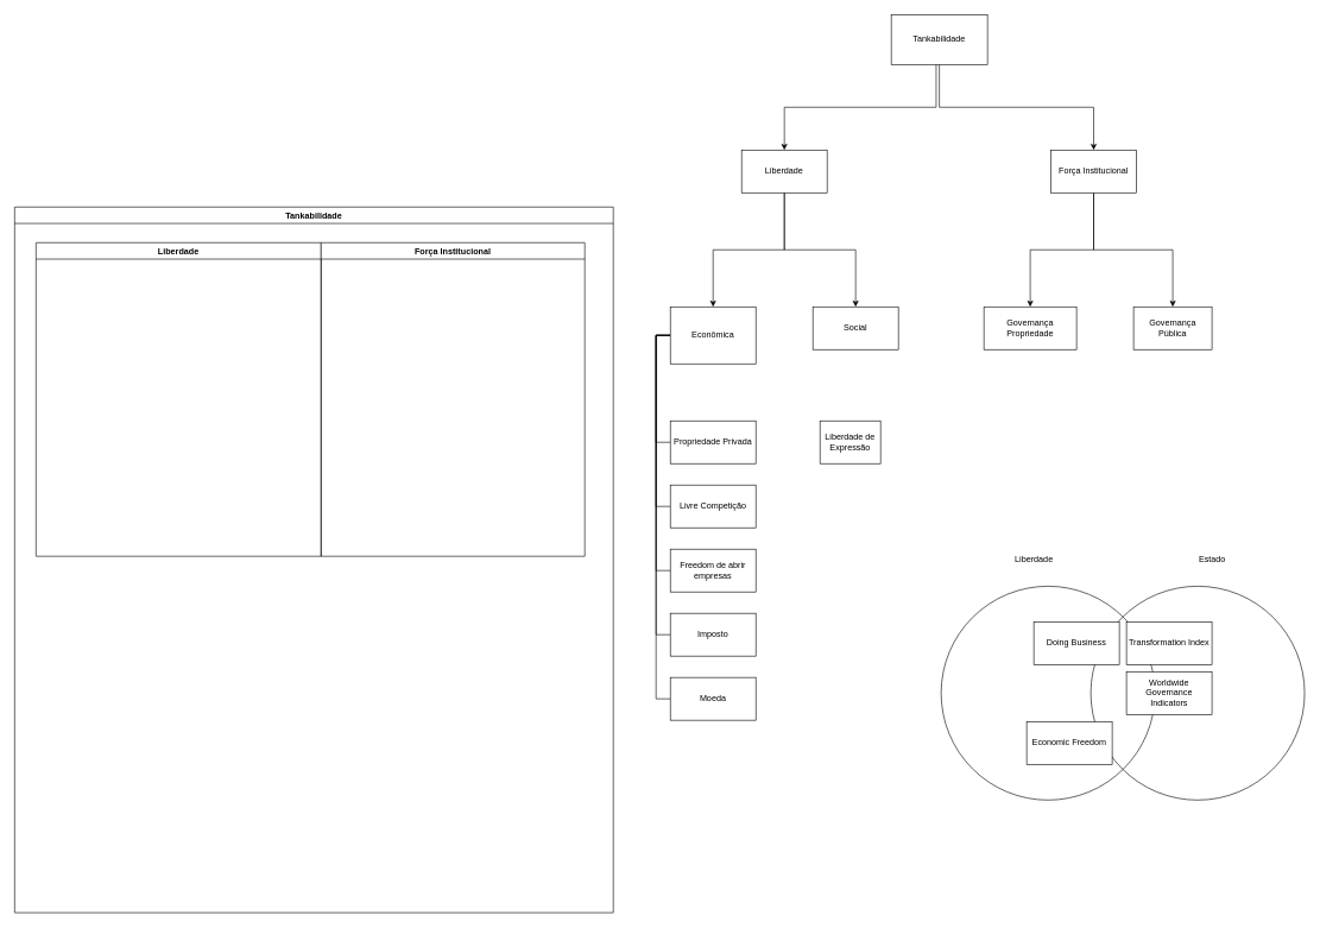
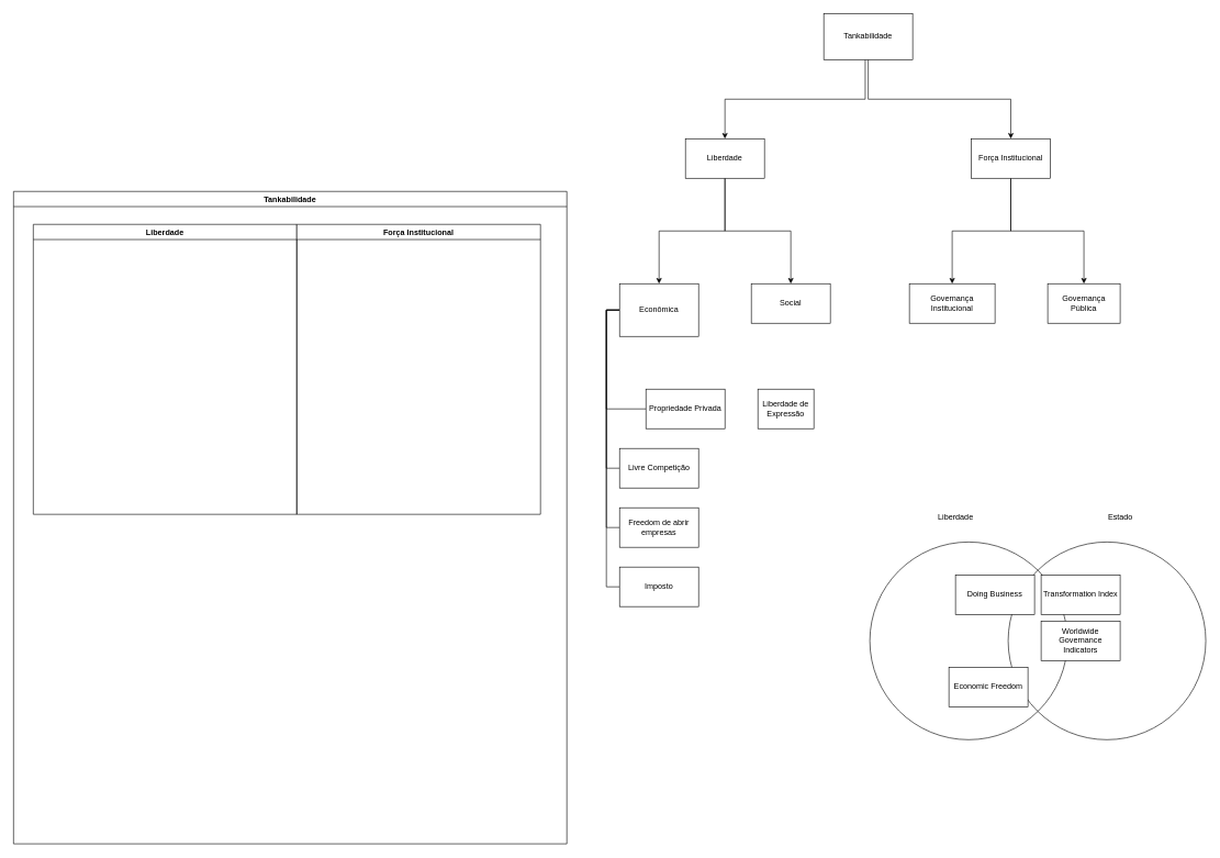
- <mxCell id="18" value="Governança Propriedade" style="rounded=0;whiteSpace=wrap;html=1;" parent="1" vertex="1"><mxGeometry x="1380" y="430" width="130" height="60" as="geometry" /></mxCell>
+ <mxCell id="18" value="Governança Institucional" style="rounded=0;whiteSpace=wrap;html=1;" parent="1" vertex="1"><mxGeometry x="1380" y="430" width="130" height="60" as="geometry" /></mxCell>
- <mxCell id="30" value="Propriedade Privada" style="rounded=0;whiteSpace=wrap;html=1;" parent="1" vertex="1"><mxGeometry x="940" y="590" width="120" height="60" as="geometry" /></mxCell>
+ <mxCell id="30" value="Propriedade Privada" style="rounded=0;whiteSpace=wrap;html=1;" parent="1" vertex="1"><mxGeometry x="980" y="590" width="120" height="60" as="geometry" /></mxCell>
- <mxCell id="15" style="edgeStyle=orthogonalEdgeStyle;rounded=0;orthogonalLoop=1;jettySize=auto;html=1;exitX=0;exitY=0.5;exitDx=0;exitDy=0;entryX=0;entryY=0.5;entryDx=0;entryDy=0;endArrow=none;endFill=0;" parent="1" source="16" target="35" edge="1"><mxGeometry relative="1" as="geometry" /></mxCell>
- <mxCell id="35" value="Moeda" style="rounded=0;whiteSpace=wrap;html=1;" parent="1" vertex="1"><mxGeometry x="940" y="950" width="120" height="60" as="geometry" /></mxCell>
